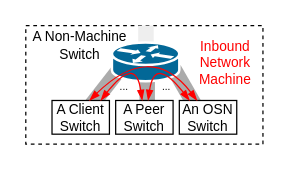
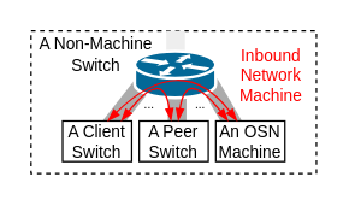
- <mxCell id="17" value="&lt;font style=&quot;font-size: 11px;&quot;&gt;An OSN&lt;br&gt;Switch&lt;/font&gt;" style="text;html=1;strokeColor=none;fillColor=none;align=center;verticalAlign=middle;whiteSpace=wrap;rounded=0;fontSize=10;" vertex="1" parent="1"><mxGeometry x="139" y="82" width="54" height="24" as="geometry" /></mxCell>
+ <mxCell id="17" value="&lt;font style=&quot;font-size: 11px;&quot;&gt;An OSN&lt;br&gt;Machine&lt;/font&gt;" style="text;html=1;strokeColor=none;fillColor=none;align=center;verticalAlign=middle;whiteSpace=wrap;rounded=0;fontSize=10;" vertex="1" parent="1"><mxGeometry x="139" y="82" width="54" height="24" as="geometry" /></mxCell>
